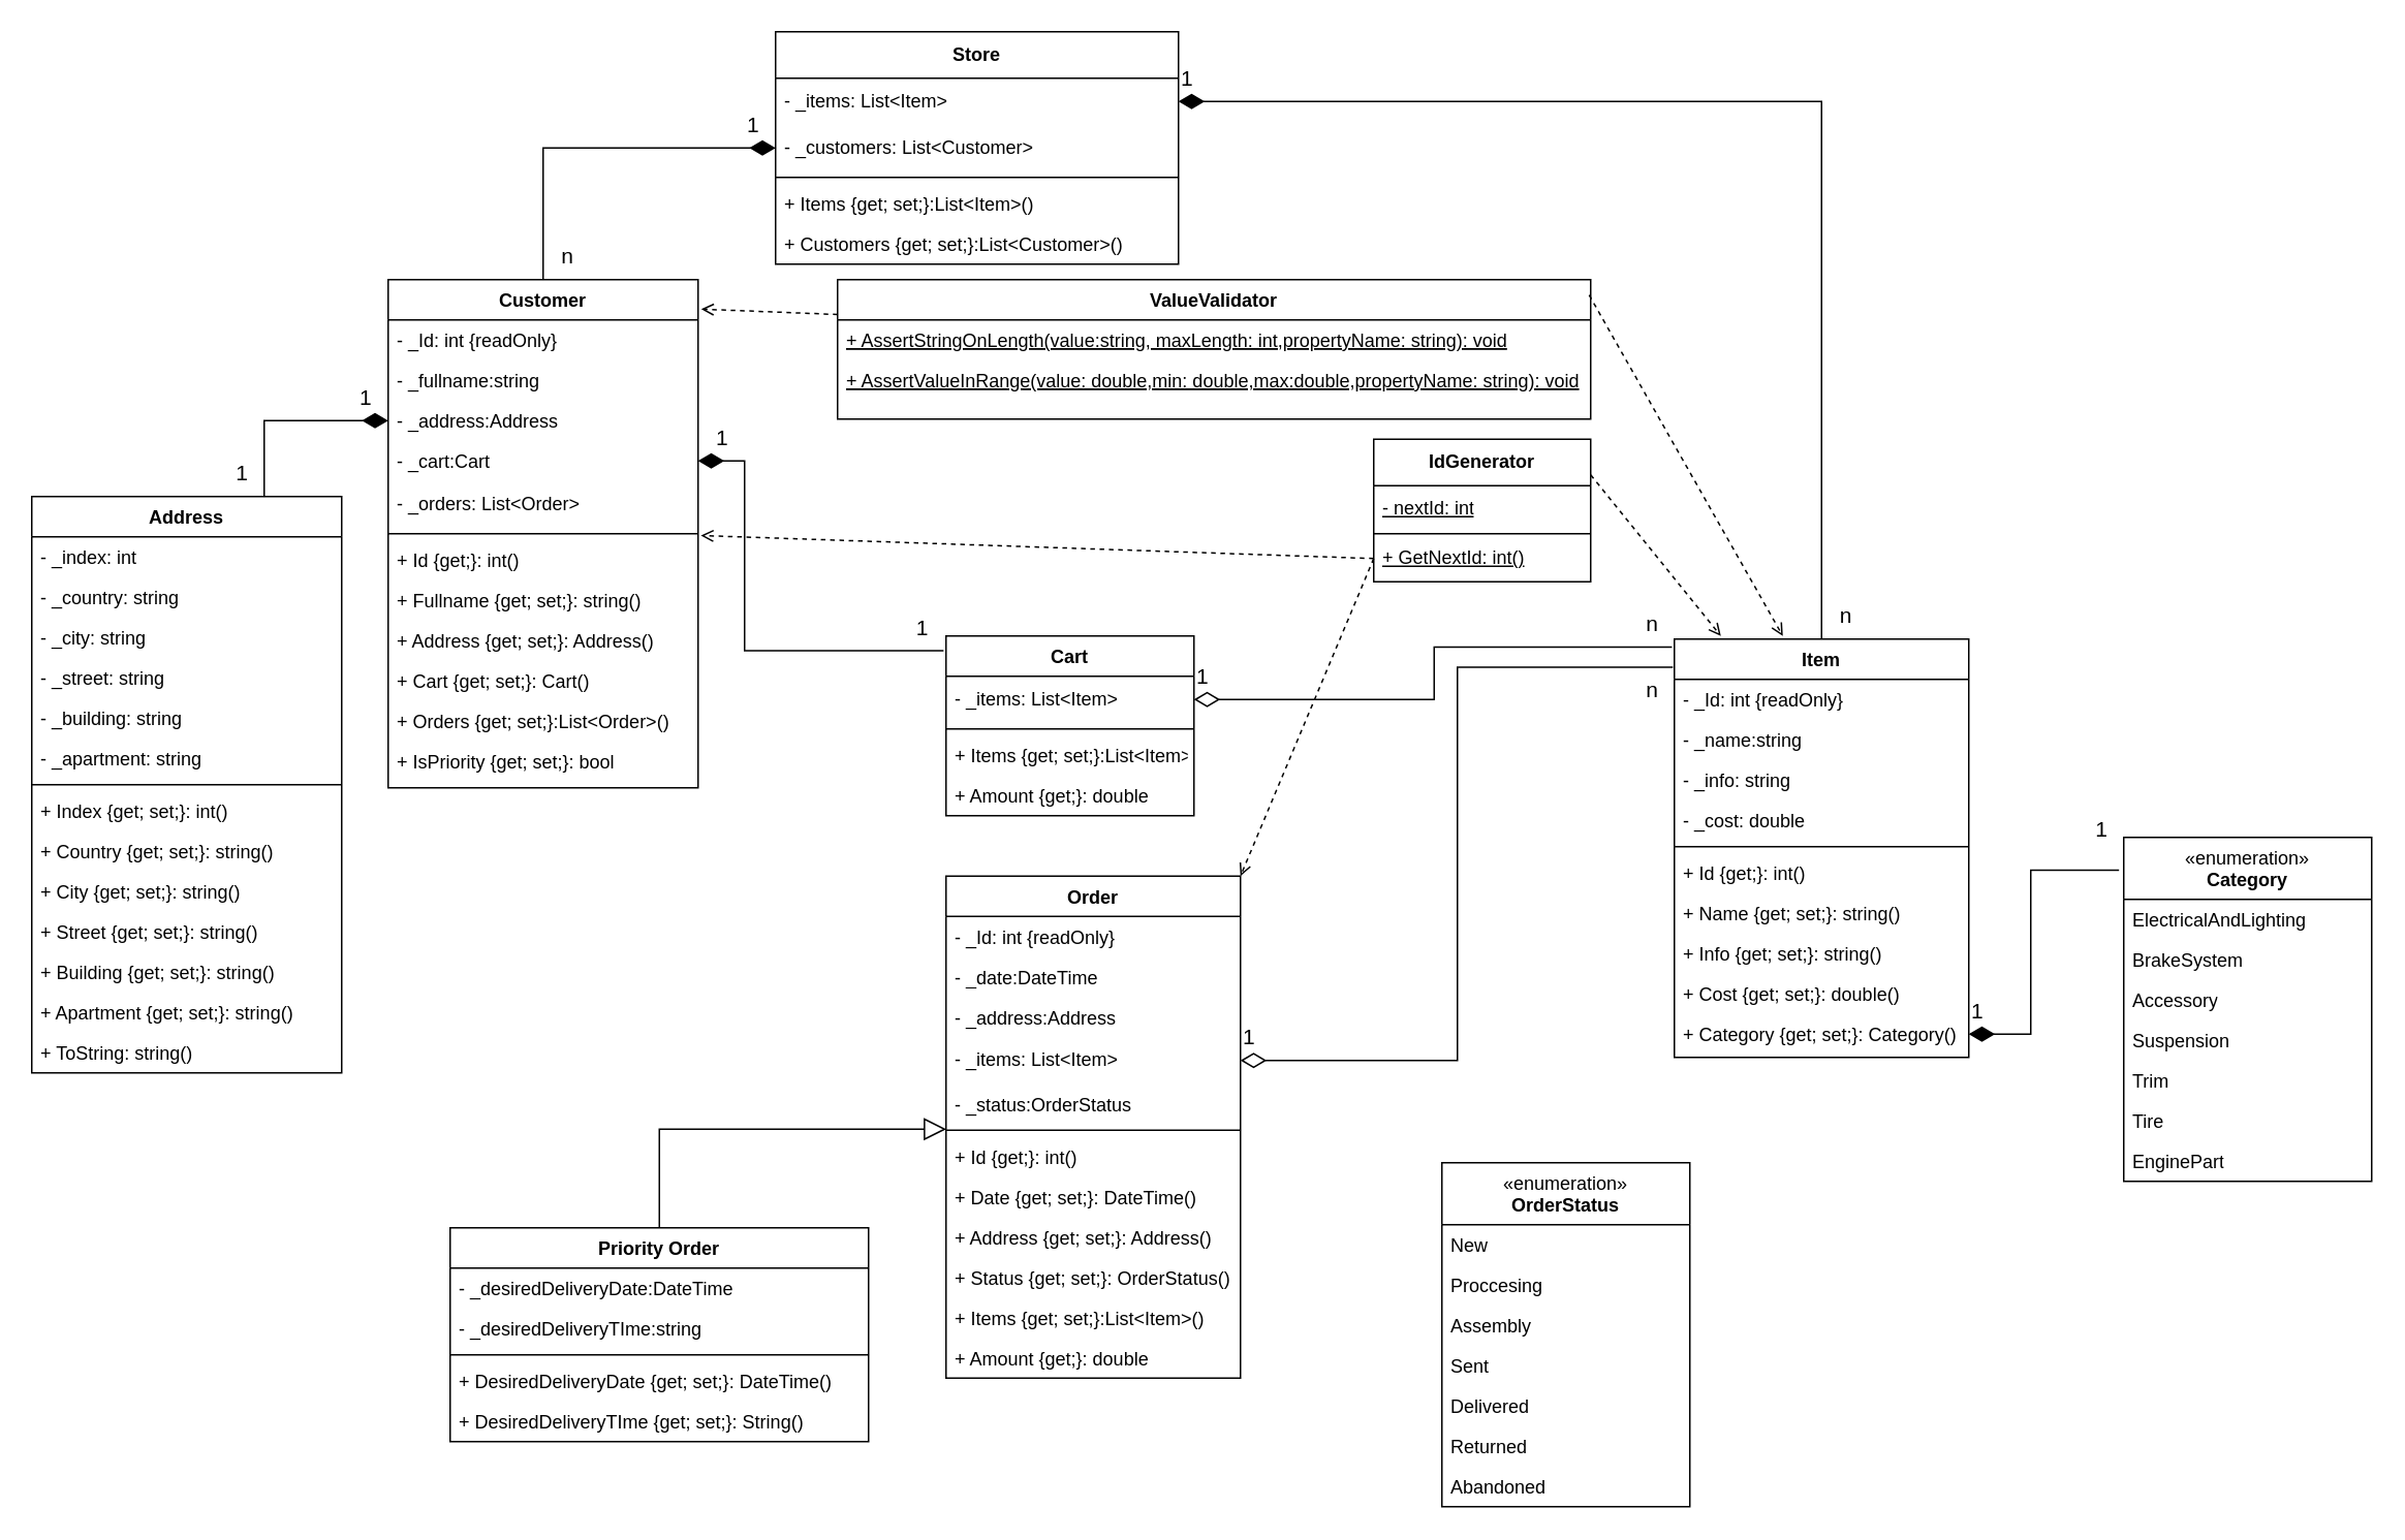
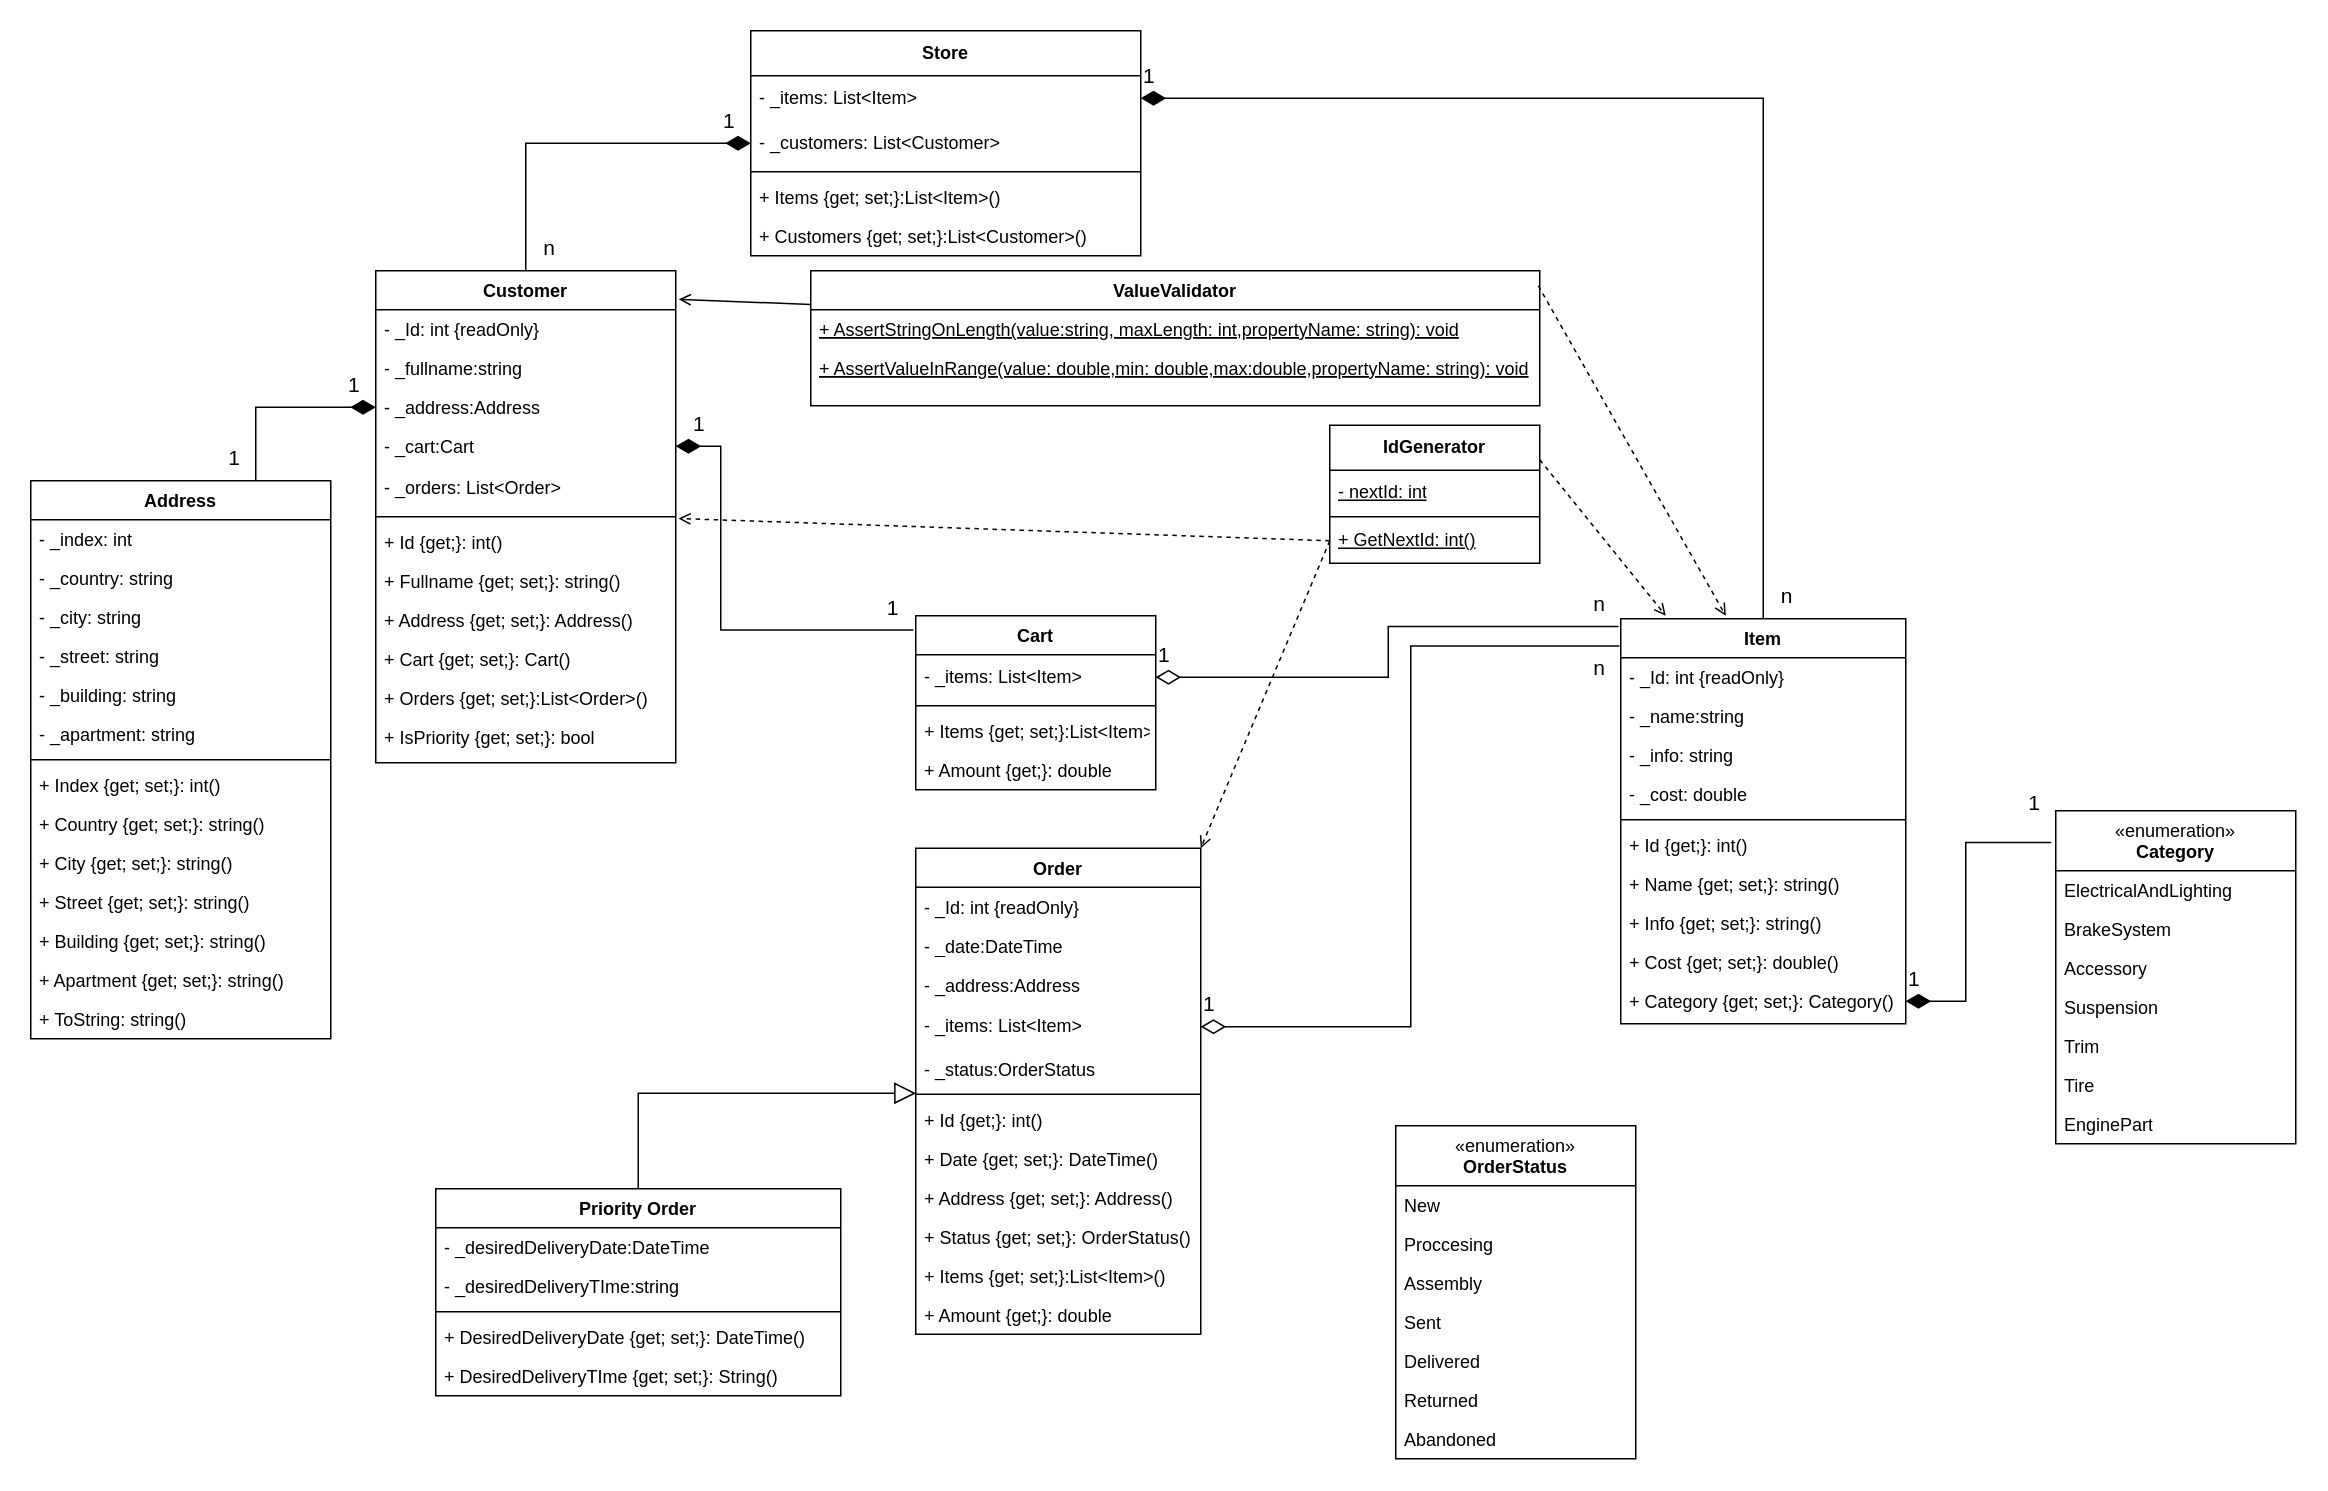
- <mxCell id="36" value="" style="endArrow=open;html=1;rounded=0;dashed=1;endFill=0;entryX=1.01;entryY=0.058;entryDx=0;entryDy=0;exitX=0;exitY=0.25;exitDx=0;exitDy=0;entryPerimeter=0;" parent="1" source="26" target="13" edge="1"><mxGeometry width="50" height="50" relative="1" as="geometry"><mxPoint x="1680" y="410" as="sourcePoint" /><mxPoint x="1563" y="281" as="targetPoint" /></mxGeometry></mxCell>
+ <mxCell id="36" value="" style="endArrow=open;html=1;rounded=0;dashed=0;endFill=0;entryX=1.01;entryY=0.058;entryDx=0;entryDy=0;exitX=0;exitY=0.25;exitDx=0;exitDy=0;entryPerimeter=0;" parent="1" source="26" target="13" edge="1"><mxGeometry width="50" height="50" relative="1" as="geometry"><mxPoint x="1680" y="410" as="sourcePoint" /><mxPoint x="1563" y="281" as="targetPoint" /></mxGeometry></mxCell>
